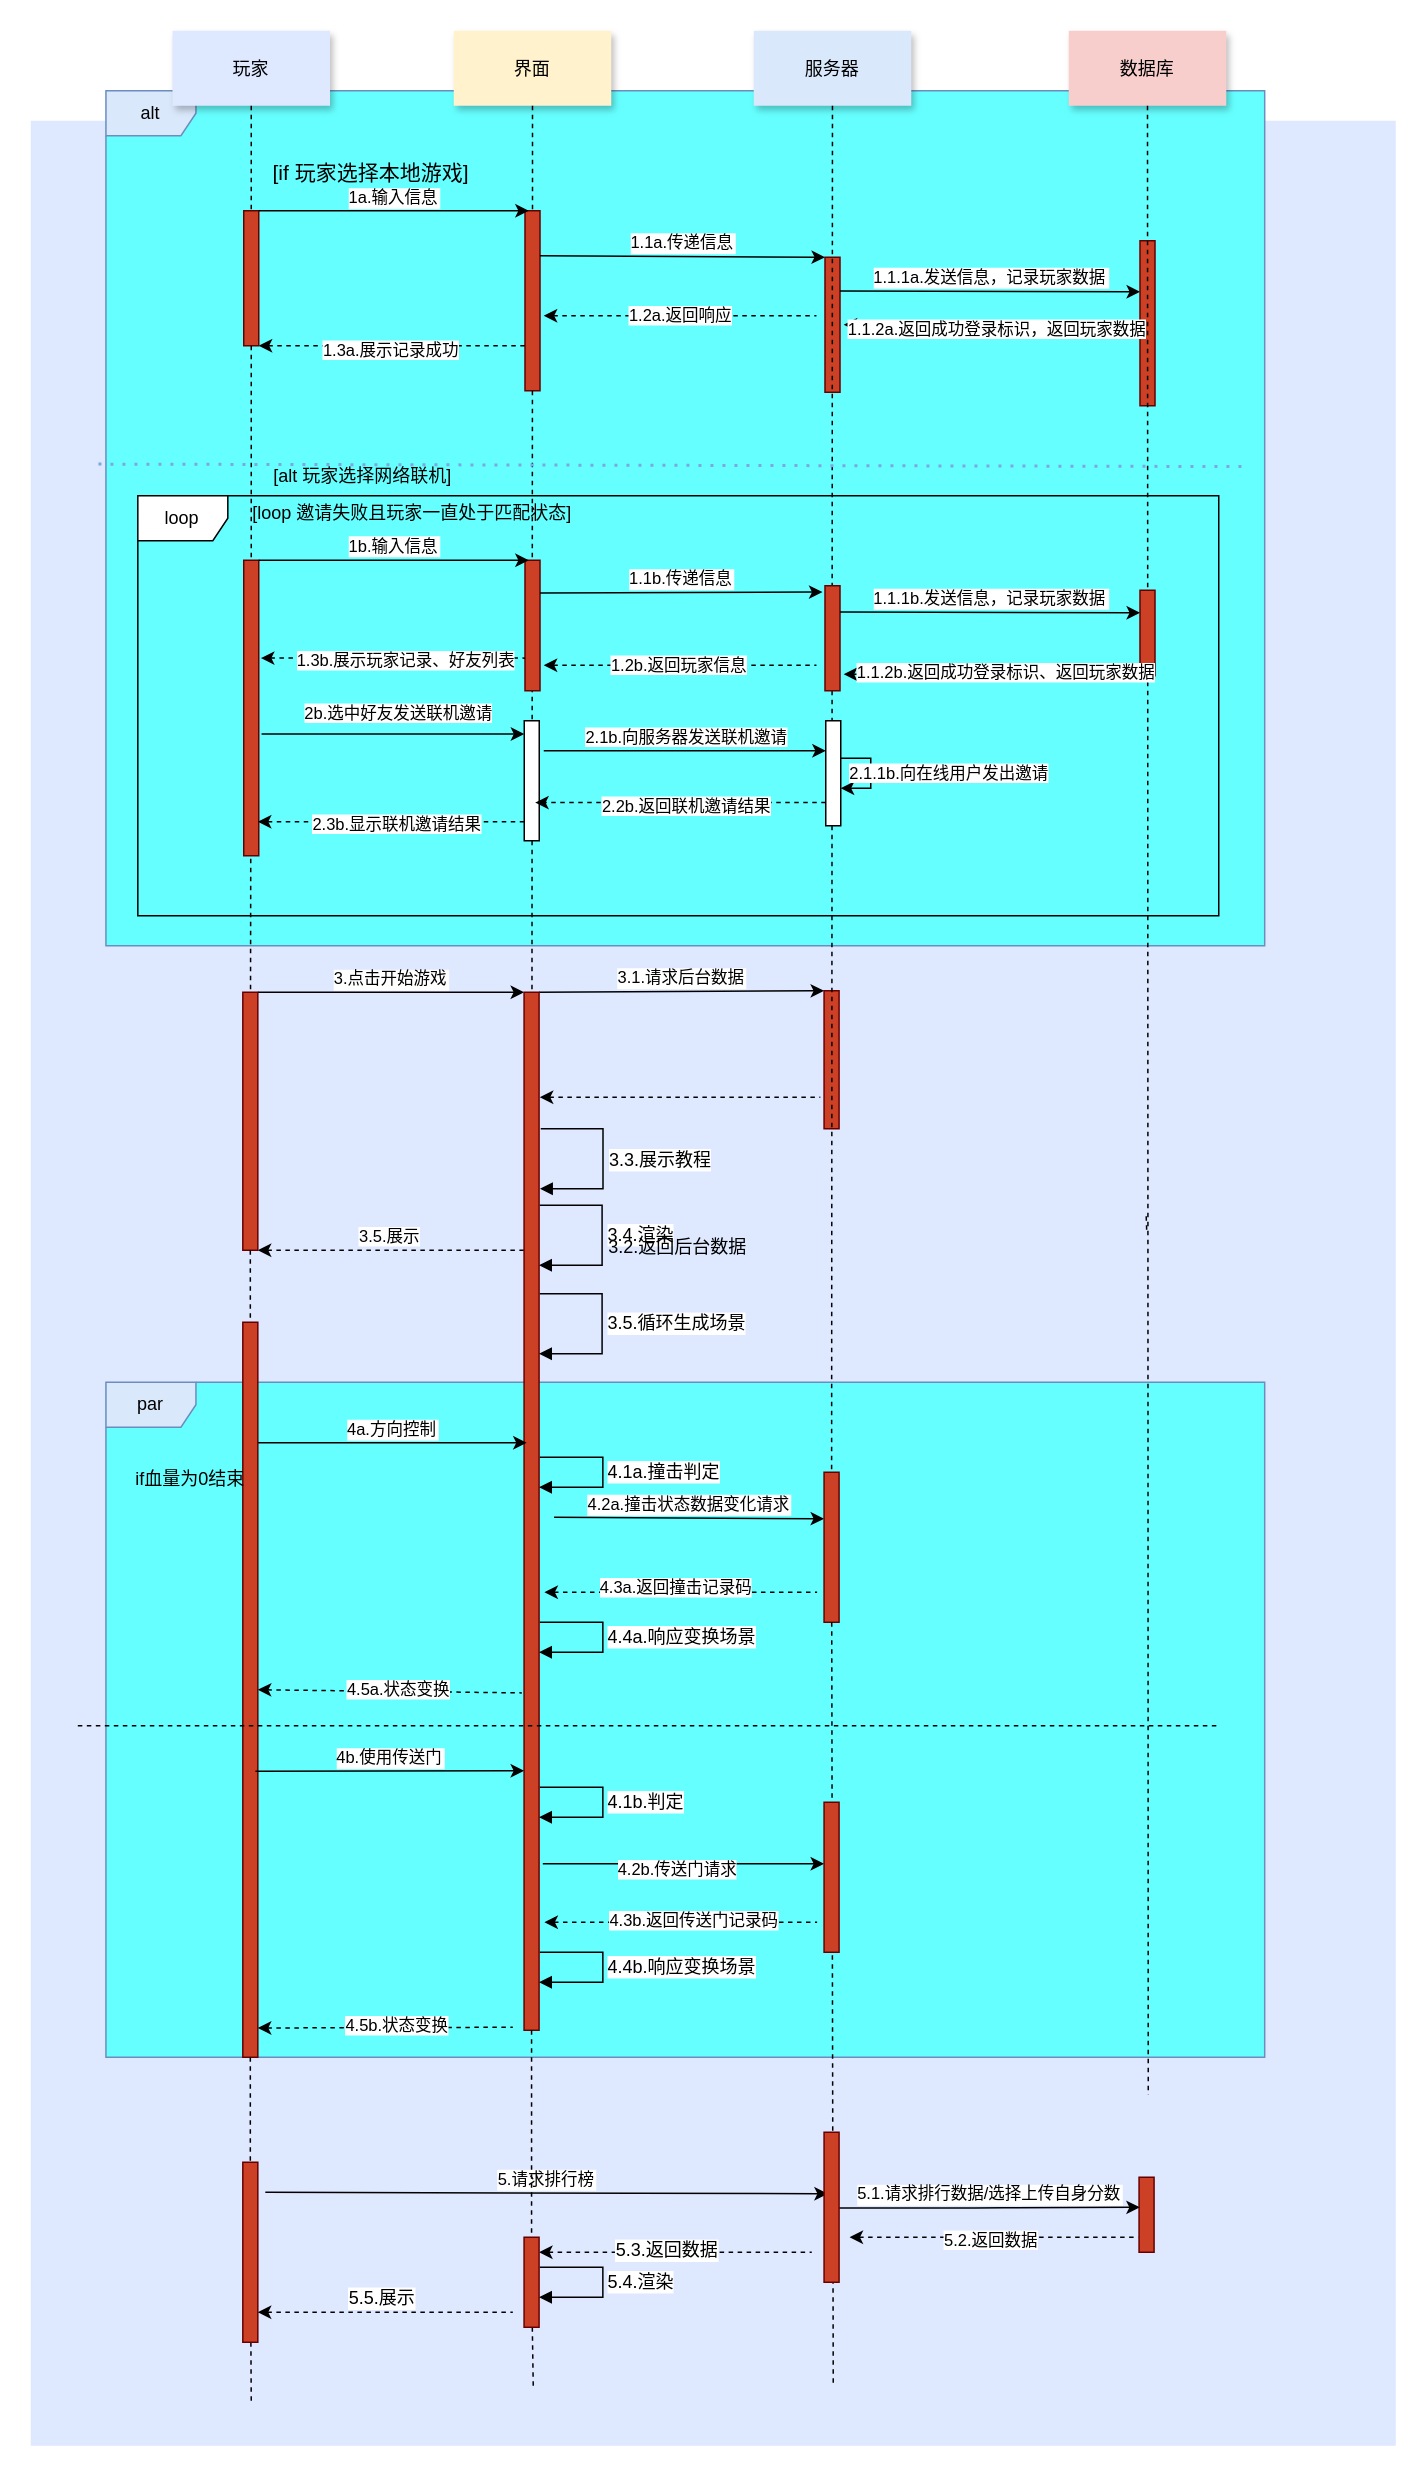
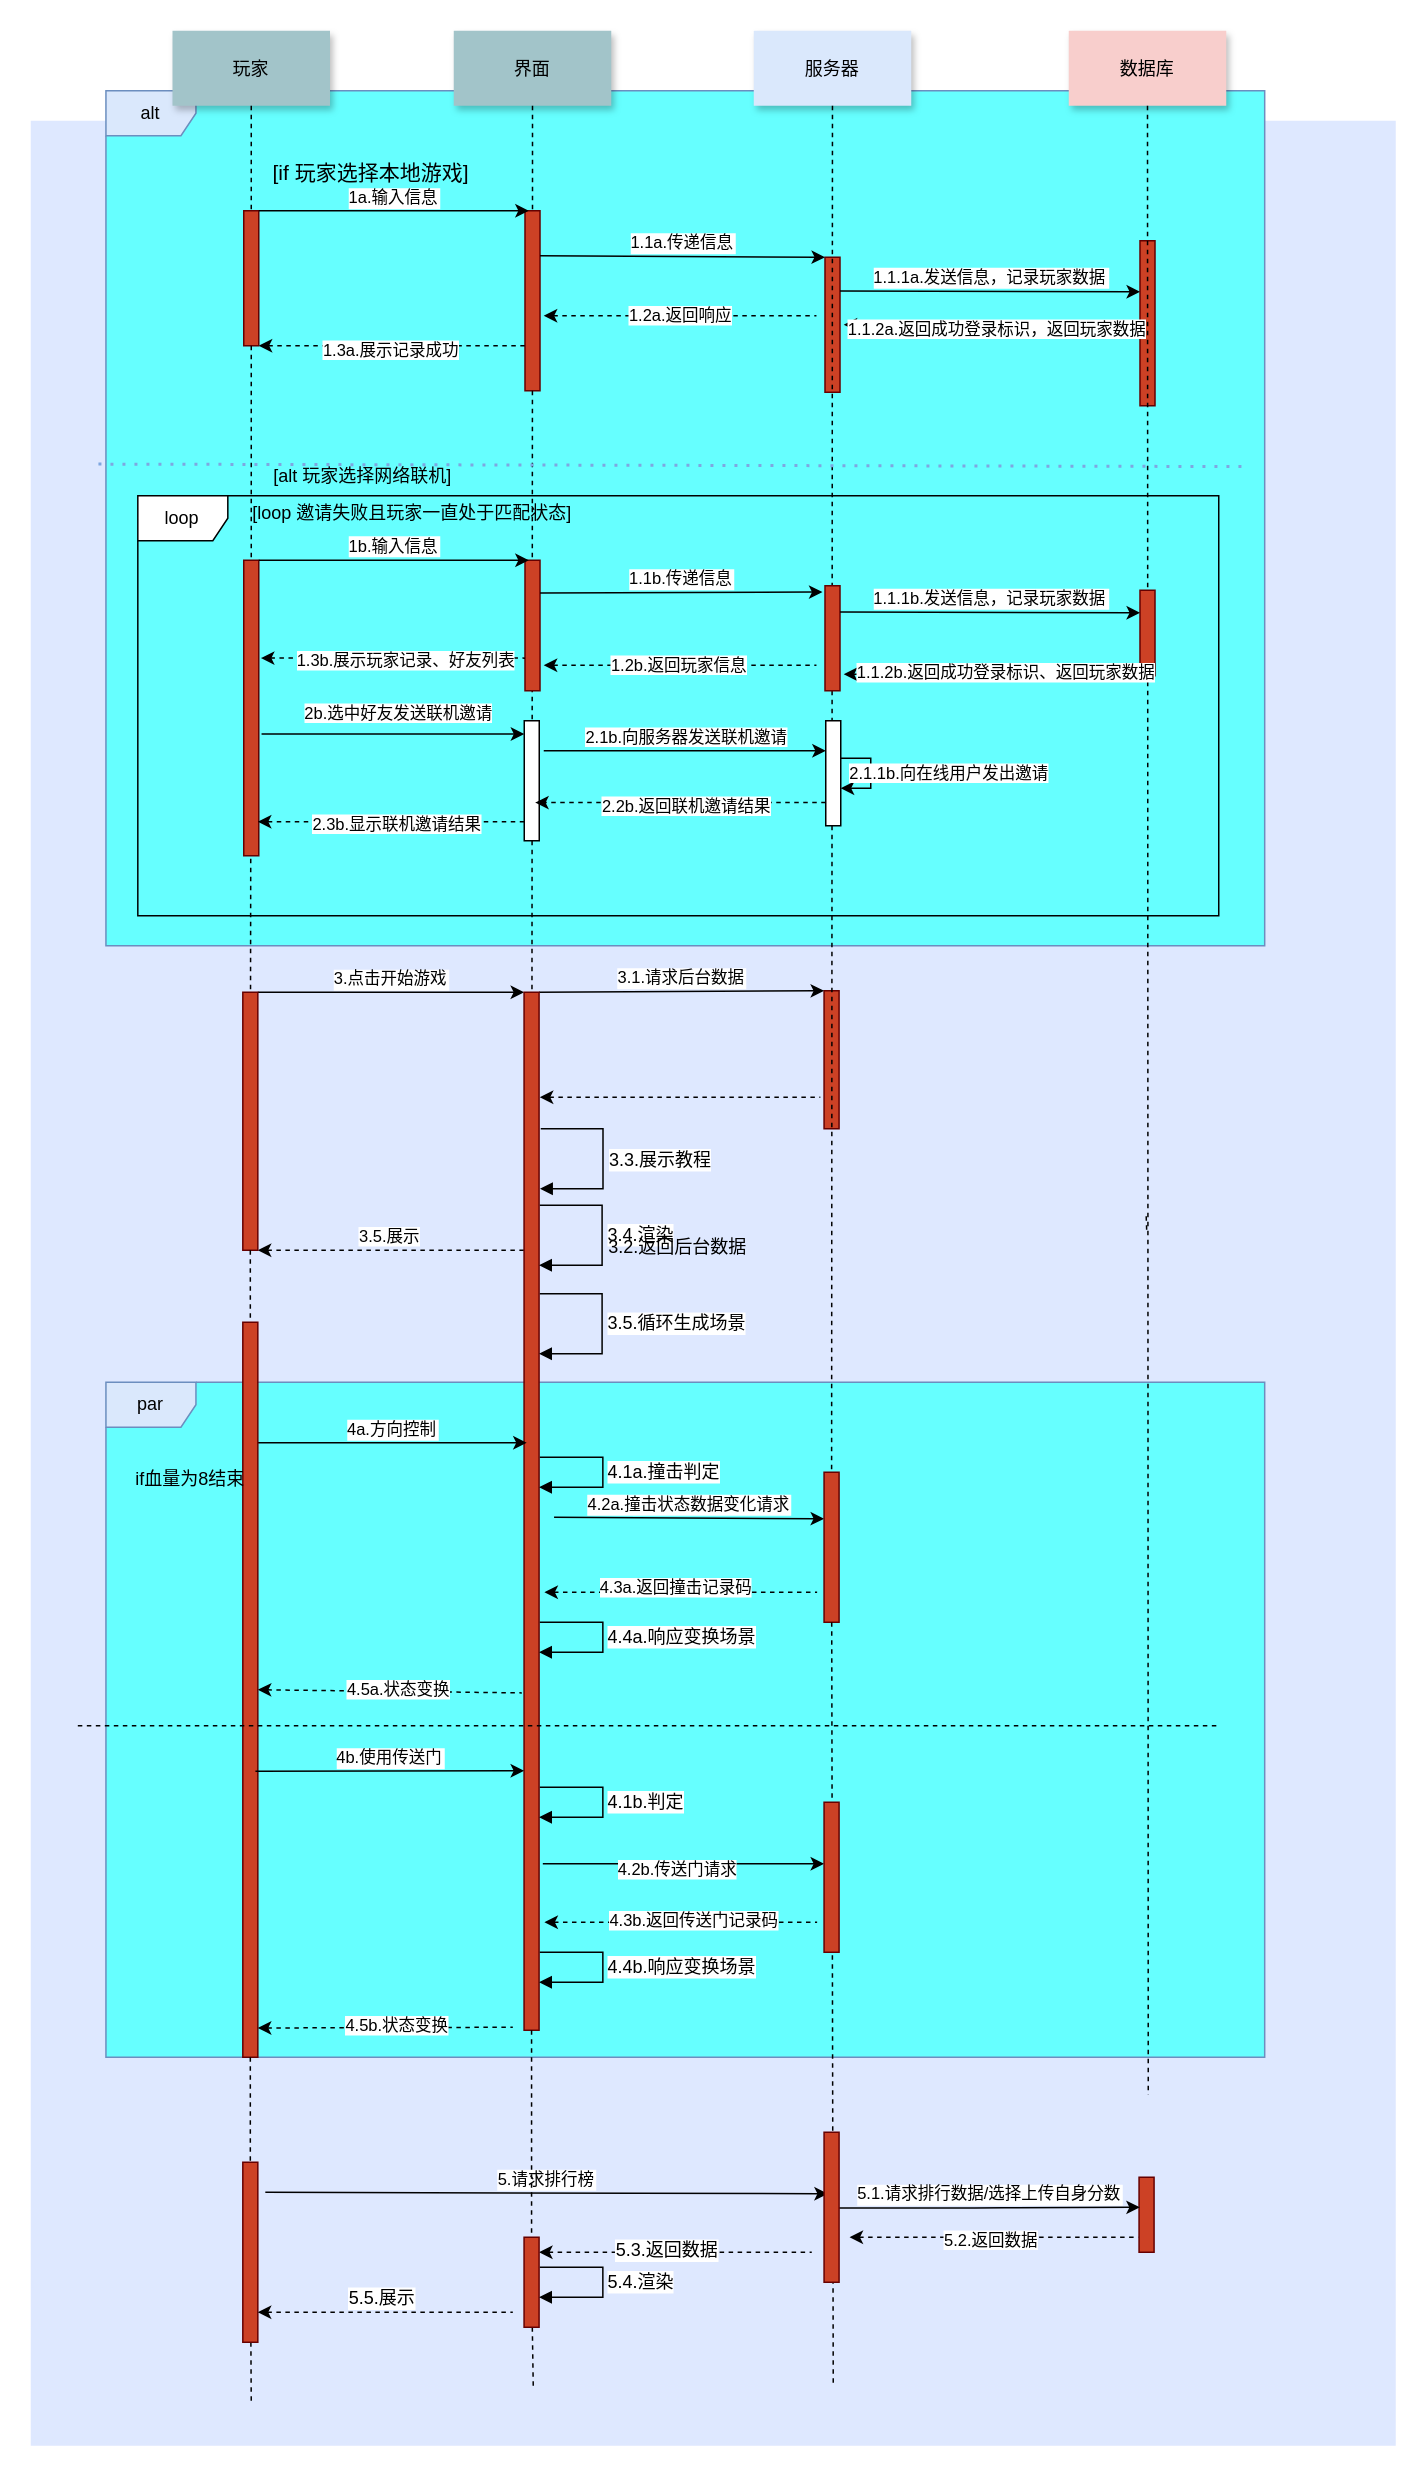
- <mxCell id="6" value="玩家" style="shadow=1;fillColor=#dee8ff;strokeColor=none;" parent="1" vertex="1"><mxGeometry x="114.5" y="20" width="105" height="50" as="geometry" /></mxCell>
+ <mxCell id="6" value="玩家" style="shadow=1;fillColor=#A2C4C9;strokeColor=none" parent="1" vertex="1"><mxGeometry x="114.5" y="20" width="105" height="50" as="geometry" /></mxCell>
- <mxCell id="8" value="界面" style="shadow=1;fillColor=#fff2cc;strokeColor=none;" parent="1" vertex="1"><mxGeometry x="302" y="20" width="105" height="50" as="geometry" /></mxCell>
+ <mxCell id="8" value="界面" style="shadow=1;fillColor=#A2C4C9;strokeColor=none" parent="1" vertex="1"><mxGeometry x="302" y="20" width="105" height="50" as="geometry" /></mxCell>
- <mxCell id="61" value="if血量为0结束" style="text;html=1;align=center;verticalAlign=middle;resizable=0;points=[];autosize=1;strokeColor=none;fillColor=none;fontSize=12;fontFamily=Helvetica;fontColor=default;" parent="1" vertex="1"><mxGeometry x="76.38" y="971" width="100" height="30" as="geometry" /></mxCell>
+ <mxCell id="61" value="if血量为8结束" style="text;html=1;align=center;verticalAlign=middle;resizable=0;points=[];autosize=1;strokeColor=none;fillColor=none;fontSize=12;fontFamily=Helvetica;fontColor=default;" parent="1" vertex="1"><mxGeometry x="76.38" y="971" width="100" height="30" as="geometry" /></mxCell>
